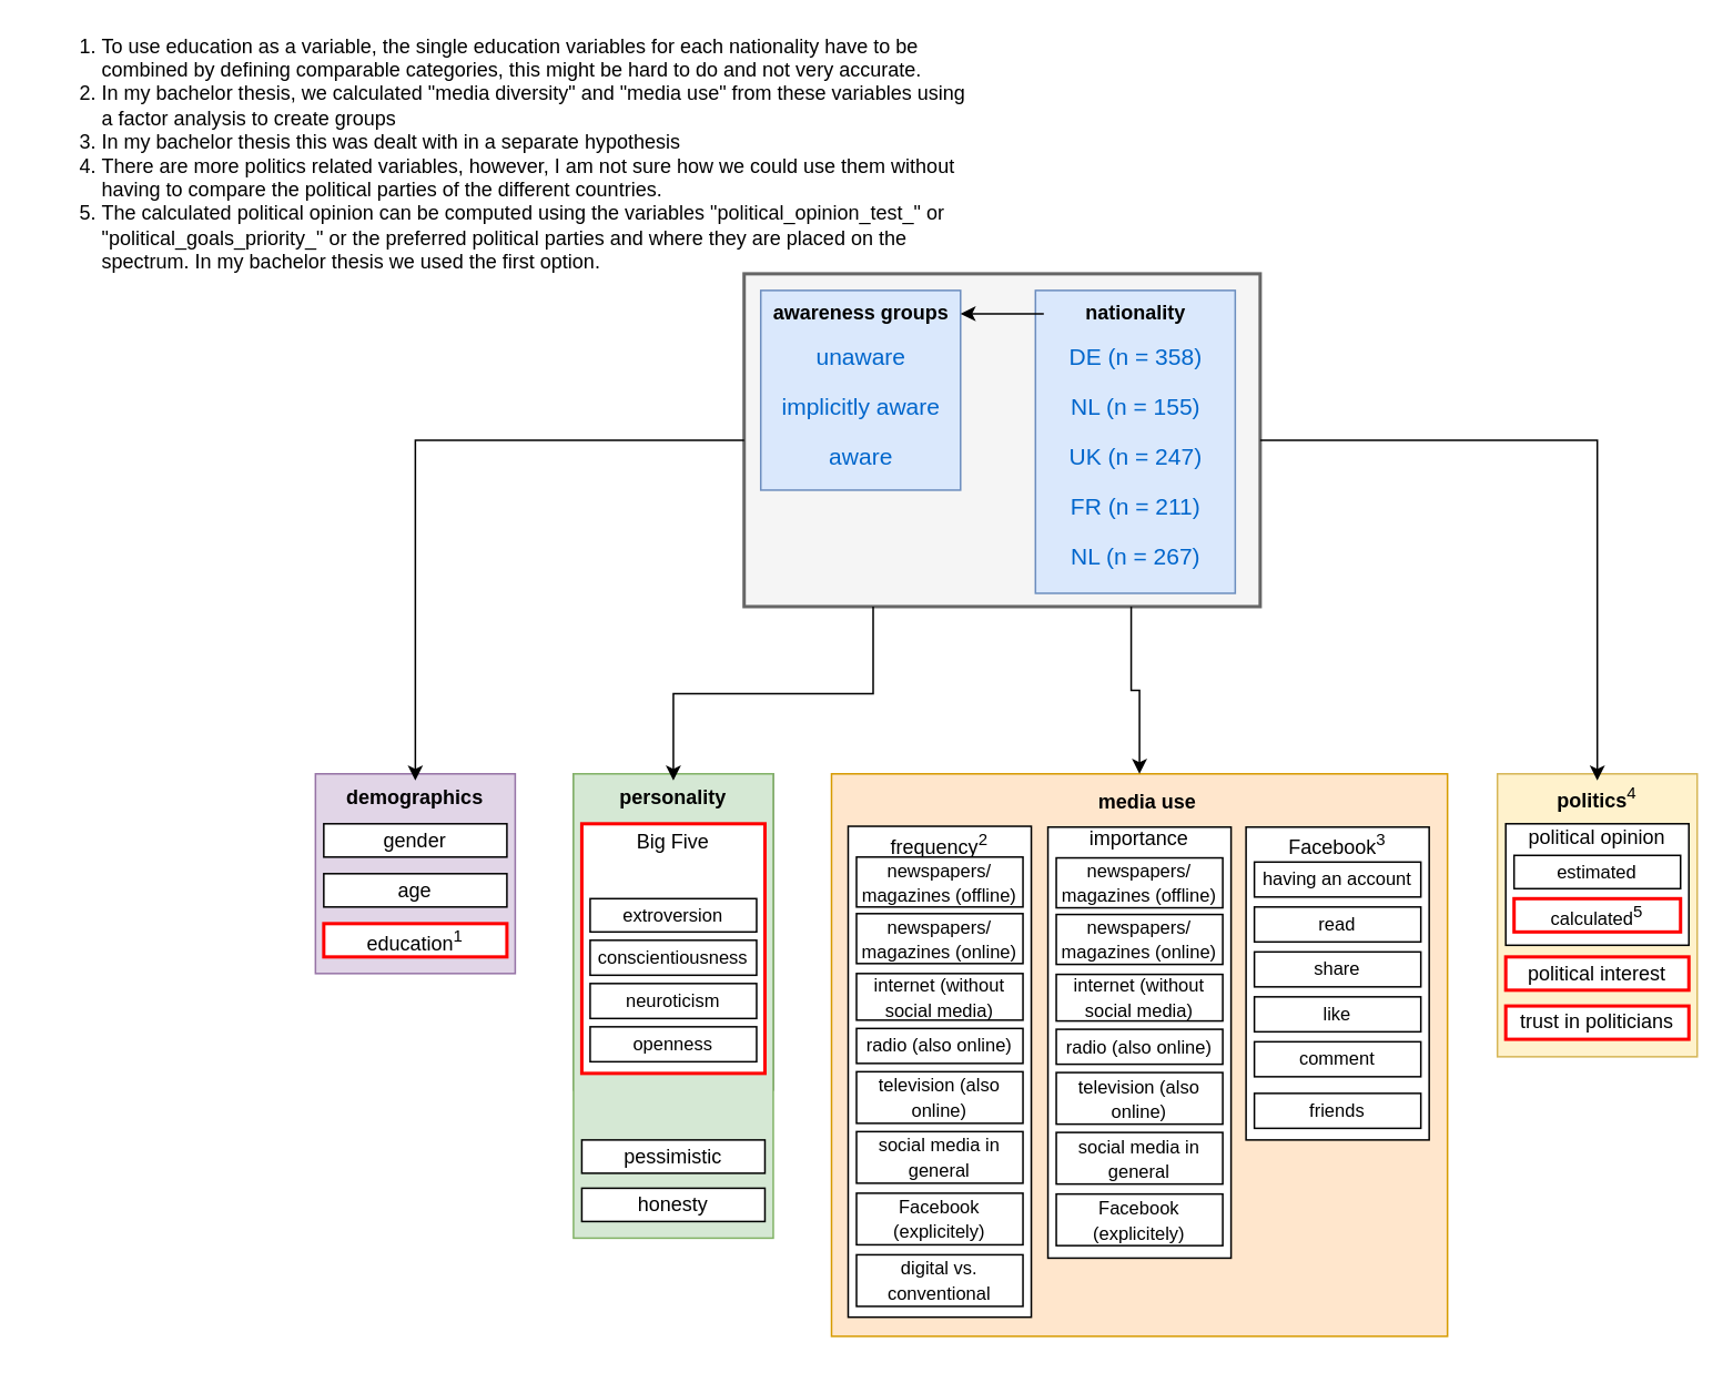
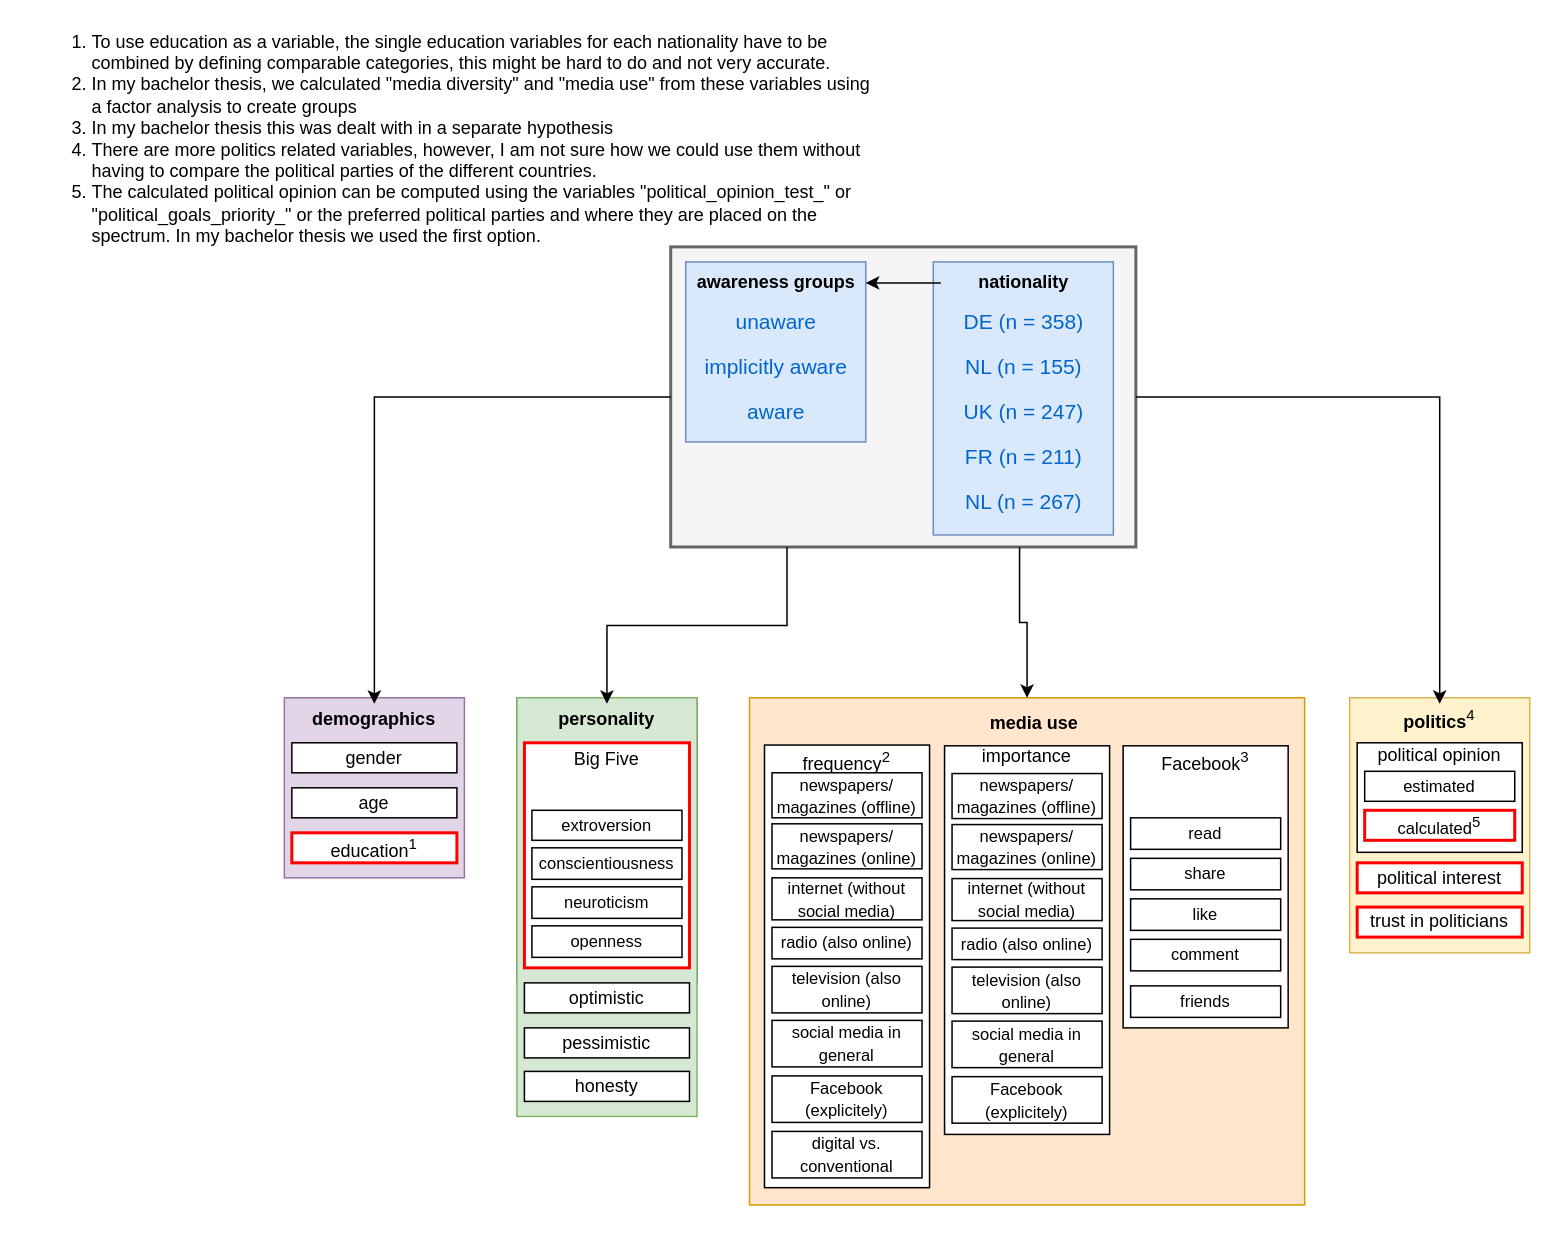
- <mxCell id="58" value="&lt;font style=&quot;font-size: 11px&quot;&gt;having an account&lt;/font&gt;" style="rounded=0;whiteSpace=wrap;html=1;gradientColor=none;fillColor=#ffffff;strokeColor=#000000;" vertex="1" parent="56"><mxGeometry x="5" y="19" width="100" height="21" as="geometry" /></mxCell>
+ <mxCell id="31" value="optimistic" style="rounded=0;whiteSpace=wrap;html=1;gradientColor=none;fillColor=#ffffff;strokeColor=#000000;" vertex="1" parent="21"><mxGeometry x="5" y="190" width="110" height="20" as="geometry" /></mxCell>
